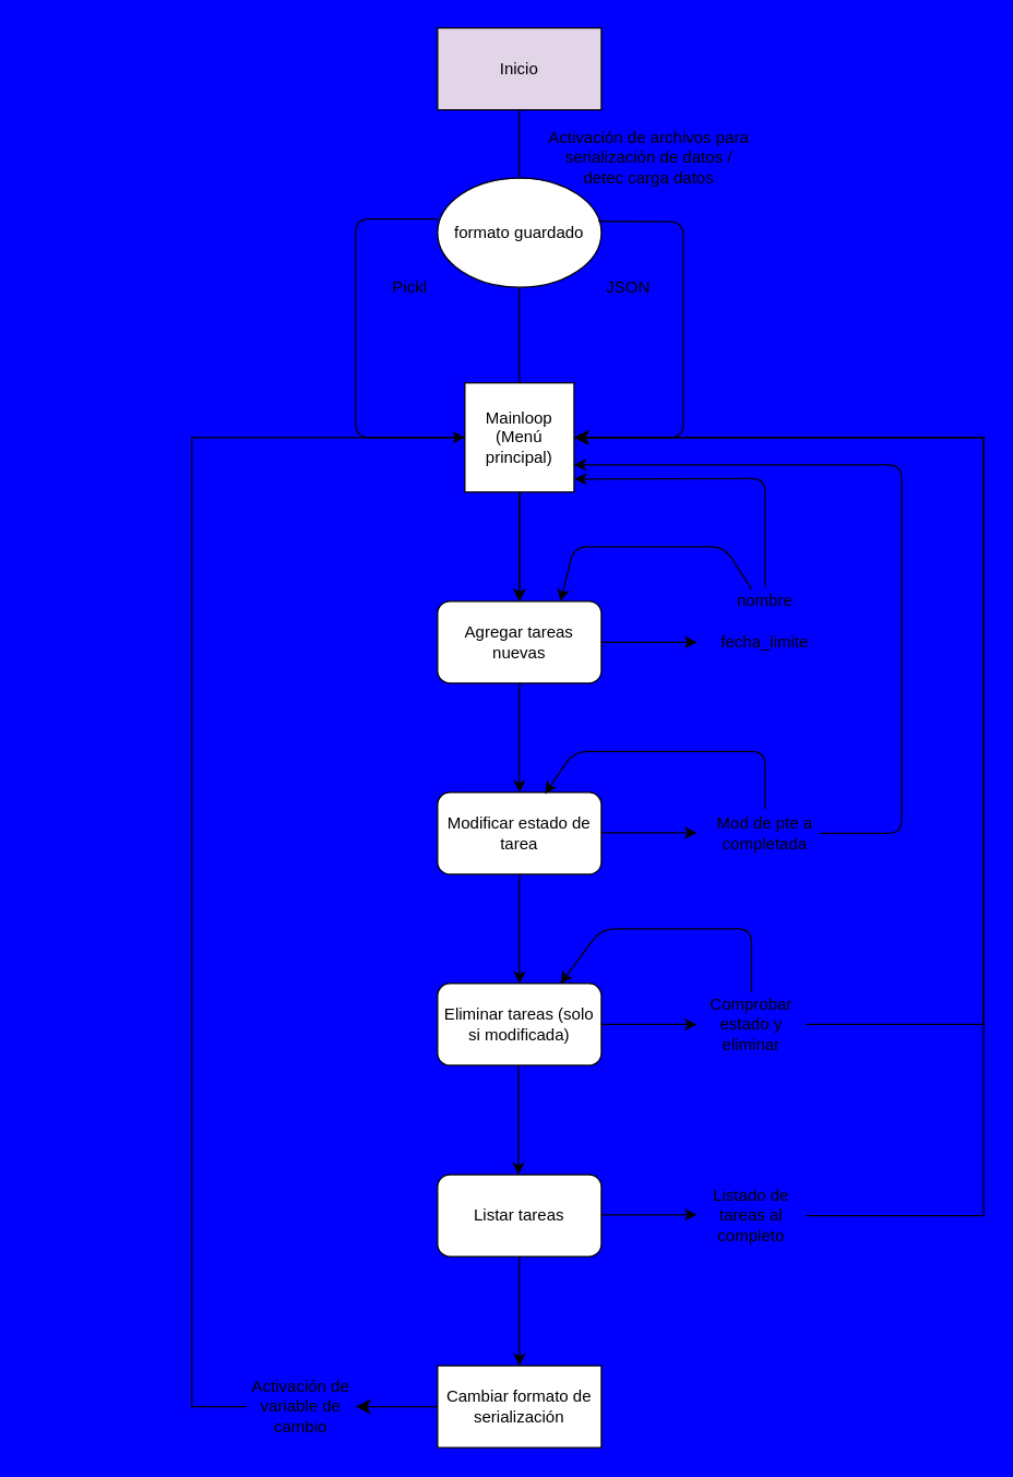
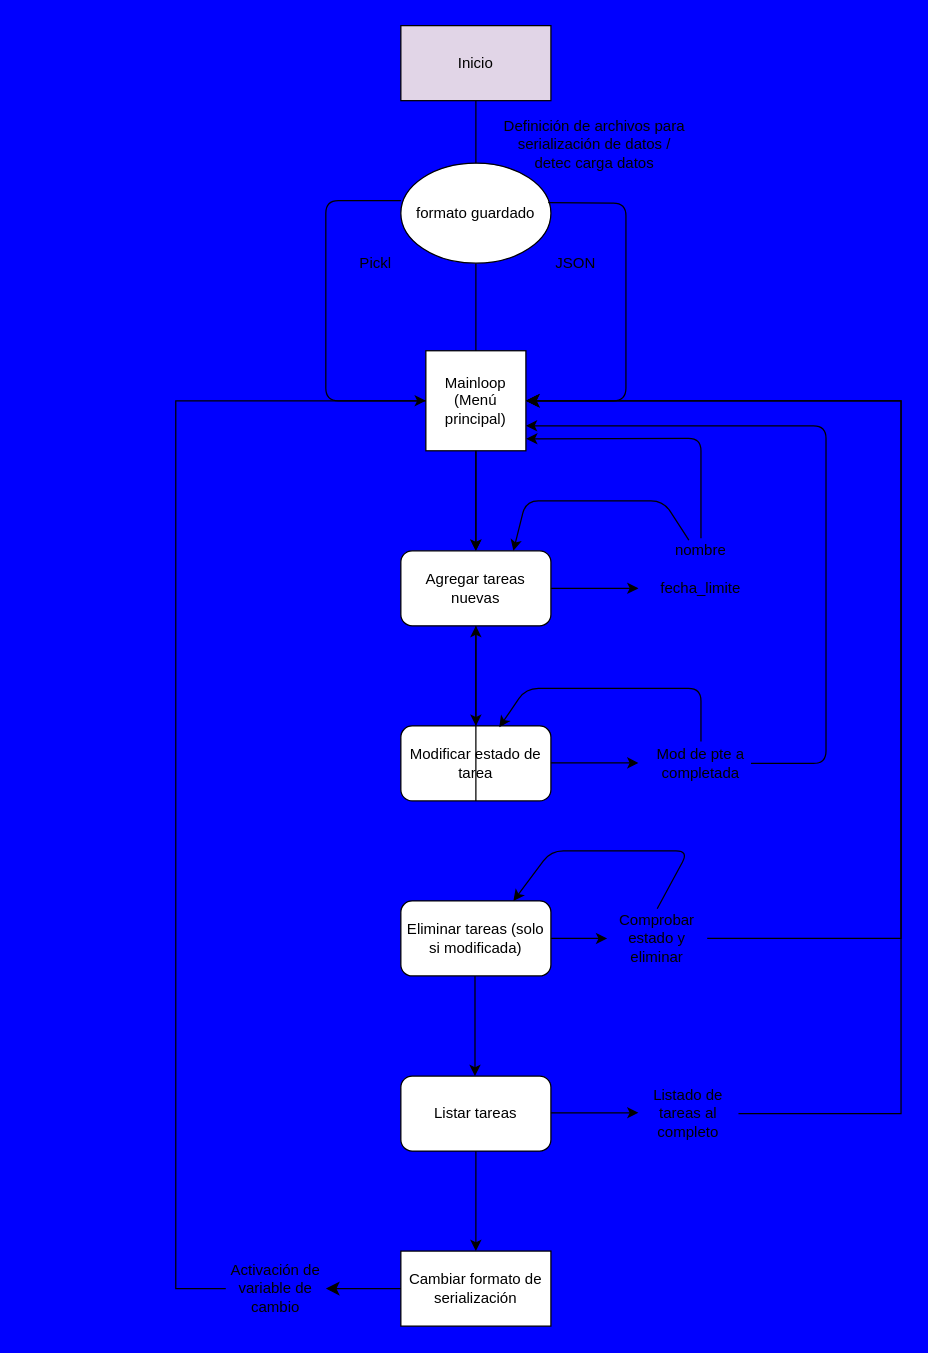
- <mxCell id="21" value="Activación de archivos para serialización de datos / detec carga datos" style="text;html=1;strokeColor=none;fillColor=none;align=center;verticalAlign=middle;whiteSpace=wrap;overflow=hidden;" vertex="1" parent="1"><mxGeometry x="400" y="90" width="150" height="50" as="geometry" /></mxCell>
+ <mxCell id="21" value="Definición de archivos para serialización de datos / detec carga datos" style="text;html=1;strokeColor=none;fillColor=none;align=center;verticalAlign=middle;whiteSpace=wrap;overflow=hidden;" vertex="1" parent="1"><mxGeometry x="400" y="90" width="150" height="50" as="geometry" /></mxCell>
- <mxCell id="29" value="" style="edgeStyle=none;html=1;entryX=0.5;entryY=0;entryDx=0;entryDy=0;exitX=0.5;exitY=1;exitDx=0;exitDy=0;" edge="1" parent="1" source="22" target="28"><mxGeometry relative="1" as="geometry"><mxPoint x="330" y="670" as="sourcePoint" /><mxPoint x="379.5" y="640" as="targetPoint" /></mxGeometry></mxCell>
+ <mxCell id="29" value="" style="edgeStyle=none;html=1;exitX=0.5;exitY=1;exitDx=0;exitDy=0;" edge="1" parent="1" source="22" target="15"><mxGeometry relative="1" as="geometry"><mxPoint x="330" y="670" as="sourcePoint" /><mxPoint x="379.5" y="640" as="targetPoint" /></mxGeometry></mxCell>
- <mxCell id="34" value="Comprobar estado y eliminar" style="text;html=1;strokeColor=none;fillColor=none;align=center;verticalAlign=middle;whiteSpace=wrap;overflow=hidden;" vertex="1" parent="1"><mxGeometry x="510" y="726.25" width="80" height="47.5" as="geometry" /></mxCell>
+ <mxCell id="34" value="Comprobar estado y eliminar" style="text;html=1;strokeColor=none;fillColor=none;align=center;verticalAlign=middle;whiteSpace=wrap;overflow=hidden;" vertex="1" parent="1"><mxGeometry x="485" y="726.25" width="80" height="47.5" as="geometry" /></mxCell>
